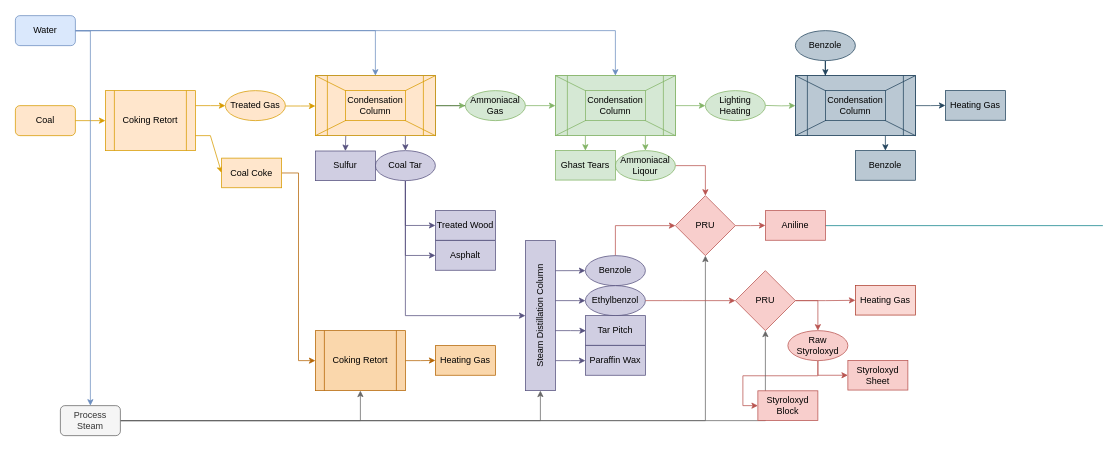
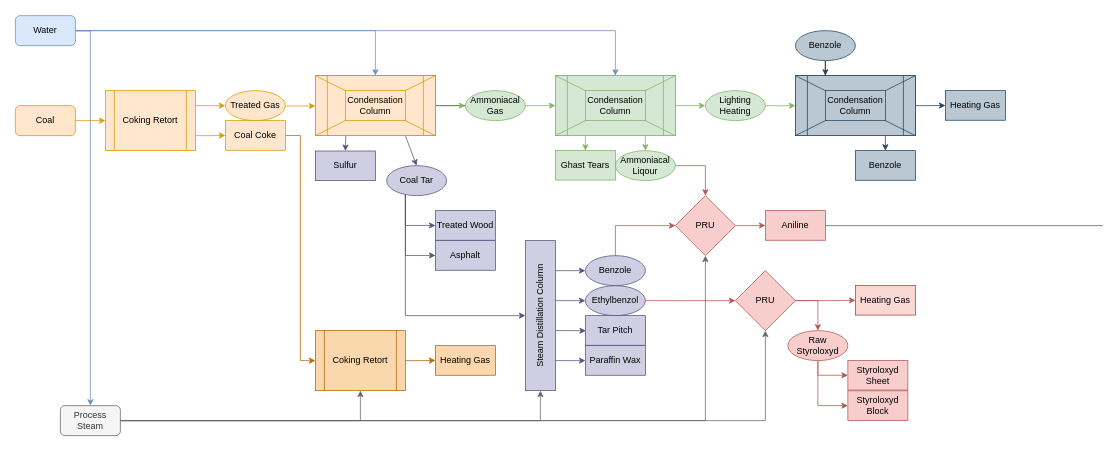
- <mxCell id="11" value="&lt;div&gt;Coal Tar&lt;br&gt;&lt;/div&gt;" style="ellipse;whiteSpace=wrap;html=1;fillColor=#d0cee2;strokeColor=#56517e;" parent="1" vertex="1"><mxGeometry x="500" y="200" width="80" height="40" as="geometry" /></mxCell>
+ <mxCell id="11" value="&lt;div&gt;Coal Tar&lt;br&gt;&lt;/div&gt;" style="ellipse;whiteSpace=wrap;html=1;fillColor=#d0cee2;strokeColor=#56517e;" parent="1" vertex="1"><mxGeometry x="515" y="220" width="80" height="40" as="geometry" /></mxCell>
- <mxCell id="69" value="&lt;div&gt;Coal Coke&lt;/div&gt;" style="rounded=0;whiteSpace=wrap;html=1;fillColor=#ffe6cc;strokeColor=#d79b00;" parent="1" vertex="1"><mxGeometry x="295" y="210" width="80" height="39.5" as="geometry" /></mxCell>
+ <mxCell id="69" value="&lt;div&gt;Coal Coke&lt;/div&gt;" style="rounded=0;whiteSpace=wrap;html=1;fillColor=#ffe6cc;strokeColor=#d79b00;" parent="1" vertex="1"><mxGeometry x="300" y="160" width="80" height="39.5" as="geometry" /></mxCell>
- <mxCell id="66" value="&lt;div&gt;Styroloxyd Block&lt;/div&gt;" style="rounded=0;whiteSpace=wrap;html=1;fillColor=#f8cecc;strokeColor=#b85450;" parent="1" vertex="1"><mxGeometry x="1010" y="520.25" width="80" height="39.5" as="geometry" /></mxCell>
+ <mxCell id="66" value="&lt;div&gt;Styroloxyd Block&lt;/div&gt;" style="rounded=0;whiteSpace=wrap;html=1;fillColor=#f8cecc;strokeColor=#b85450;" parent="1" vertex="1"><mxGeometry x="1130" y="520.25" width="80" height="39.5" as="geometry" /></mxCell>
